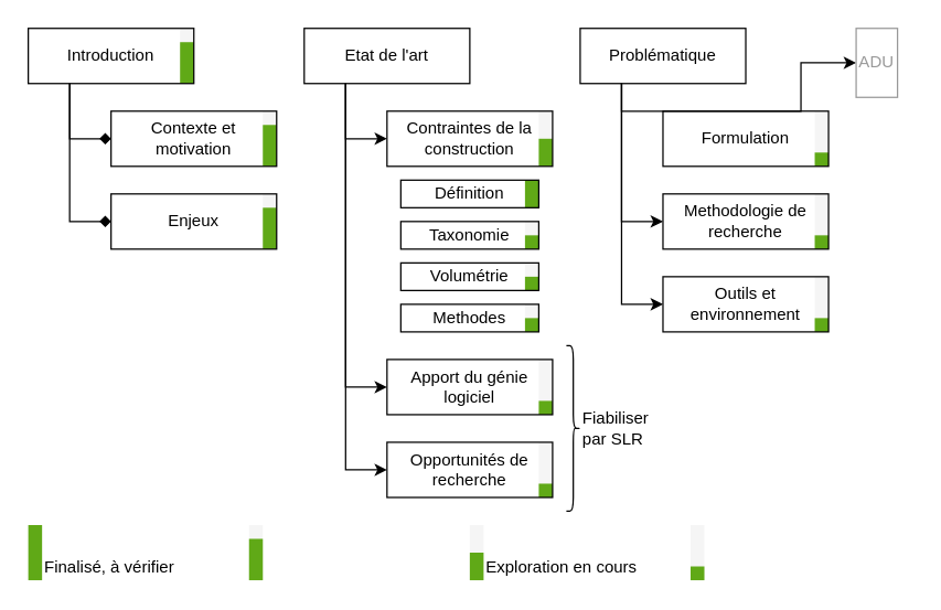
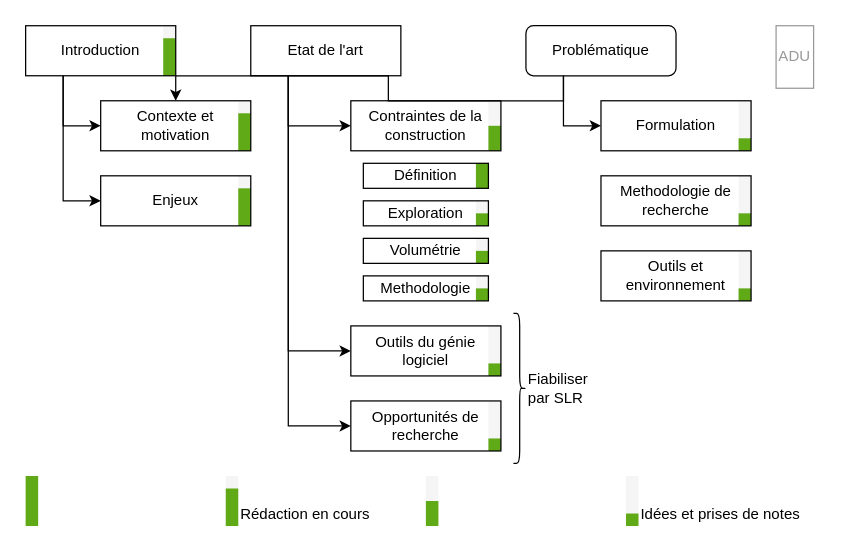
- <mxCell id="47" value="Etat de l'art" style="rounded=0;whiteSpace=wrap;html=1;fillColor=none;" vertex="1" parent="1"><mxGeometry x="220" y="20" width="120" height="40" as="geometry" /></mxCell>
+ <mxCell id="47" value="Etat de l'art" style="rounded=0;whiteSpace=wrap;html=1;fillColor=none;" vertex="1" parent="1"><mxGeometry x="200" y="20" width="120" height="40" as="geometry" /></mxCell>
- <mxCell id="56" value="Problématique" style="rounded=0;whiteSpace=wrap;html=1;fillColor=none;" vertex="1" parent="1"><mxGeometry x="420" y="20" width="120" height="40" as="geometry" /></mxCell>
+ <mxCell id="56" value="Problématique" style="whiteSpace=wrap;html=1;fillColor=none;rounded=1;" vertex="1" parent="1"><mxGeometry x="420" y="20" width="120" height="40" as="geometry" /></mxCell>
- <mxCell id="53" style="edgeStyle=orthogonalEdgeStyle;rounded=0;orthogonalLoop=1;jettySize=auto;html=1;exitX=0.25;exitY=1;exitDx=0;exitDy=0;" edge="1" source="56" target="81" parent="1"><mxGeometry relative="1" as="geometry" /></mxCell>
+ <mxCell id="53" style="edgeStyle=orthogonalEdgeStyle;rounded=0;orthogonalLoop=1;jettySize=auto;html=1;exitX=0.25;exitY=1;exitDx=0;exitDy=0;entryX=0;entryY=0.5;entryDx=0;entryDy=0;" edge="1" source="56" target="57" parent="1"><mxGeometry relative="1" as="geometry" /></mxCell>
- <mxCell id="42" style="edgeStyle=orthogonalEdgeStyle;rounded=0;orthogonalLoop=1;jettySize=auto;html=1;exitX=0.25;exitY=1;exitDx=0;exitDy=0;entryX=0;entryY=0.5;entryDx=0;entryDy=0;endArrow=diamond;" edge="1" parent="1" source="43" target="48"><mxGeometry relative="1" as="geometry" /></mxCell>
+ <mxCell id="42" style="edgeStyle=orthogonalEdgeStyle;rounded=0;orthogonalLoop=1;jettySize=auto;html=1;exitX=0.25;exitY=1;exitDx=0;exitDy=0;entryX=0;entryY=0.5;entryDx=0;entryDy=0;" edge="1" parent="1" source="43" target="48"><mxGeometry relative="1" as="geometry" /></mxCell>
- <mxCell id="41" style="edgeStyle=orthogonalEdgeStyle;rounded=0;orthogonalLoop=1;jettySize=auto;html=1;exitX=0.25;exitY=1;exitDx=0;exitDy=0;entryX=0;entryY=0.5;entryDx=0;entryDy=0;endArrow=diamond;" edge="1" parent="1" source="43" target="49"><mxGeometry relative="1" as="geometry" /></mxCell>
+ <mxCell id="41" style="edgeStyle=orthogonalEdgeStyle;rounded=0;orthogonalLoop=1;jettySize=auto;html=1;exitX=0.25;exitY=1;exitDx=0;exitDy=0;entryX=0;entryY=0.5;entryDx=0;entryDy=0;" edge="1" parent="1" source="43" target="49"><mxGeometry relative="1" as="geometry" /></mxCell>
- <mxCell id="54" style="edgeStyle=orthogonalEdgeStyle;rounded=0;orthogonalLoop=1;jettySize=auto;html=1;exitX=0.25;exitY=1;exitDx=0;exitDy=0;entryX=0;entryY=0.5;entryDx=0;entryDy=0;" edge="1" source="56" target="58" parent="1"><mxGeometry relative="1" as="geometry" /></mxCell>
+ <mxCell id="54" style="edgeStyle=orthogonalEdgeStyle;rounded=0;orthogonalLoop=1;jettySize=auto;html=1;exitX=0.25;exitY=1;exitDx=0;exitDy=0;" edge="1" source="56" target="48" parent="1"><mxGeometry relative="1" as="geometry" /></mxCell>
- <mxCell id="60" value="Taxonomie" style="rounded=0;whiteSpace=wrap;html=1;fillColor=none;" vertex="1" parent="1"><mxGeometry x="290" y="160" width="100" height="20" as="geometry" /></mxCell>
+ <mxCell id="60" value="Exploration" style="rounded=0;whiteSpace=wrap;html=1;fillColor=none;" vertex="1" parent="1"><mxGeometry x="290" y="160" width="100" height="20" as="geometry" /></mxCell>
- <mxCell id="55" style="edgeStyle=orthogonalEdgeStyle;rounded=0;orthogonalLoop=1;jettySize=auto;html=1;exitX=0.25;exitY=1;exitDx=0;exitDy=0;entryX=0;entryY=0.5;entryDx=0;entryDy=0;" edge="1" source="56" target="59" parent="1"><mxGeometry relative="1" as="geometry" /></mxCell>
- <mxCell id="63" value="Methodes" style="rounded=0;whiteSpace=wrap;html=1;fillColor=none;" vertex="1" parent="1"><mxGeometry x="290" y="220" width="100" height="20" as="geometry" /></mxCell>
+ <mxCell id="63" value="Methodologie" style="rounded=0;whiteSpace=wrap;html=1;fillColor=none;" vertex="1" parent="1"><mxGeometry x="290" y="220" width="100" height="20" as="geometry" /></mxCell>
- <mxCell id="51" value="Apport du génie logiciel" style="rounded=0;whiteSpace=wrap;html=1;fillColor=none;" vertex="1" parent="1"><mxGeometry x="280" y="260" width="120" height="40" as="geometry" /></mxCell>
+ <mxCell id="51" value="Outils du génie logiciel" style="rounded=0;whiteSpace=wrap;html=1;fillColor=none;" vertex="1" parent="1"><mxGeometry x="280" y="260" width="120" height="40" as="geometry" /></mxCell>
- <mxCell id="77" value="Finalisé, à vérifier" style="text;html=1;strokeColor=none;fillColor=none;align=left;verticalAlign=bottom;whiteSpace=wrap;rounded=0;" vertex="1" parent="1"><mxGeometry x="30" y="380" width="150" height="40" as="geometry" /></mxCell>
+ <mxCell id="78" value="Rédaction en cours" style="text;html=1;strokeColor=none;fillColor=none;align=left;verticalAlign=bottom;whiteSpace=wrap;rounded=0;" vertex="1" parent="1"><mxGeometry x="190" y="380" width="150" height="40" as="geometry" /></mxCell>
- <mxCell id="79" value="Exploration en cours" style="text;html=1;strokeColor=none;fillColor=none;align=left;verticalAlign=bottom;whiteSpace=wrap;rounded=0;" vertex="1" parent="1"><mxGeometry x="350" y="380" width="150" height="40" as="geometry" /></mxCell>
+ <mxCell id="80" value="Idées et prises de notes" style="text;html=1;strokeColor=none;fillColor=none;align=left;verticalAlign=bottom;whiteSpace=wrap;rounded=0;" vertex="1" parent="1"><mxGeometry x="510" y="380" width="150" height="40" as="geometry" /></mxCell>
